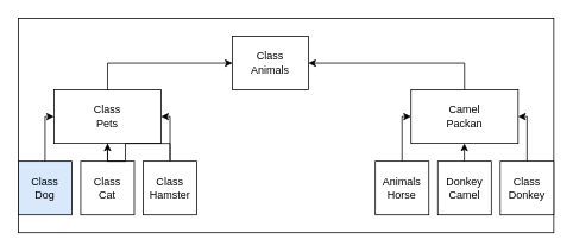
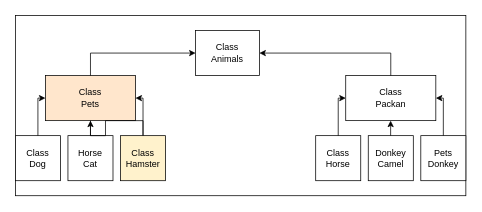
- <mxCell id="4" value="Class&lt;br&gt;Pets" style="rounded=0;whiteSpace=wrap;html=1;" parent="1" vertex="1"><mxGeometry x="60" y="100" width="120" height="60" as="geometry" /></mxCell>
+ <mxCell id="4" value="Class&lt;br&gt;Pets" style="rounded=0;whiteSpace=wrap;html=1;fillColor=#ffe6cc;" parent="1" vertex="1"><mxGeometry x="60" y="100" width="120" height="60" as="geometry" /></mxCell>
- <mxCell id="5" value="Camel&lt;br&gt;Packan" style="rounded=0;whiteSpace=wrap;html=1;" parent="1" vertex="1"><mxGeometry x="460" y="100" width="120" height="60" as="geometry" /></mxCell>
+ <mxCell id="5" value="Class&lt;br&gt;Packan" style="rounded=0;whiteSpace=wrap;html=1;" parent="1" vertex="1"><mxGeometry x="460" y="100" width="120" height="60" as="geometry" /></mxCell>
- <mxCell id="6" value="Class&lt;br&gt;Dog" style="rounded=0;whiteSpace=wrap;html=1;fillColor=#dae8fc;" parent="1" vertex="1"><mxGeometry x="20" y="180" width="60" height="60" as="geometry" /></mxCell>
+ <mxCell id="6" value="Class&lt;br&gt;Dog" style="rounded=0;whiteSpace=wrap;html=1;" parent="1" vertex="1"><mxGeometry x="20" y="180" width="60" height="60" as="geometry" /></mxCell>
- <mxCell id="7" value="Class&lt;br&gt;Cat" style="rounded=0;whiteSpace=wrap;html=1;" parent="1" vertex="1"><mxGeometry x="90" y="180" width="60" height="60" as="geometry" /></mxCell>
+ <mxCell id="7" value="Horse&lt;br&gt;Cat" style="rounded=0;whiteSpace=wrap;html=1;" parent="1" vertex="1"><mxGeometry x="90" y="180" width="60" height="60" as="geometry" /></mxCell>
- <mxCell id="9" value="Class&lt;br&gt;Hamster" style="rounded=0;whiteSpace=wrap;html=1;" parent="1" vertex="1"><mxGeometry x="160" y="180" width="60" height="60" as="geometry" /></mxCell>
+ <mxCell id="9" value="Class&lt;br&gt;Hamster" style="rounded=0;whiteSpace=wrap;html=1;fillColor=#fff2cc;" parent="1" vertex="1"><mxGeometry x="160" y="180" width="60" height="60" as="geometry" /></mxCell>
- <mxCell id="10" value="Animals&lt;br&gt;Horse" style="rounded=0;whiteSpace=wrap;html=1;" parent="1" vertex="1"><mxGeometry x="420" y="180" width="60" height="60" as="geometry" /></mxCell>
+ <mxCell id="10" value="Class&lt;br&gt;Horse" style="rounded=0;whiteSpace=wrap;html=1;" parent="1" vertex="1"><mxGeometry x="420" y="180" width="60" height="60" as="geometry" /></mxCell>
- <mxCell id="12" value="Class&lt;br&gt;Donkey" style="rounded=0;whiteSpace=wrap;html=1;" parent="1" vertex="1"><mxGeometry x="560" y="180" width="60" height="60" as="geometry" /></mxCell>
+ <mxCell id="12" value="Pets&lt;br&gt;Donkey" style="rounded=0;whiteSpace=wrap;html=1;" parent="1" vertex="1"><mxGeometry x="560" y="180" width="60" height="60" as="geometry" /></mxCell>
